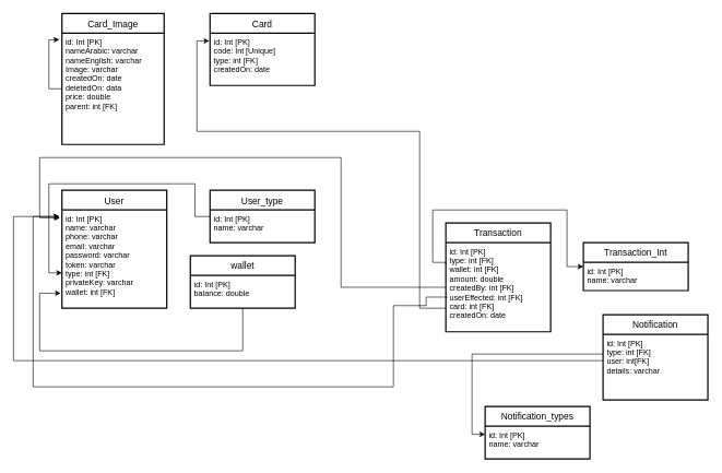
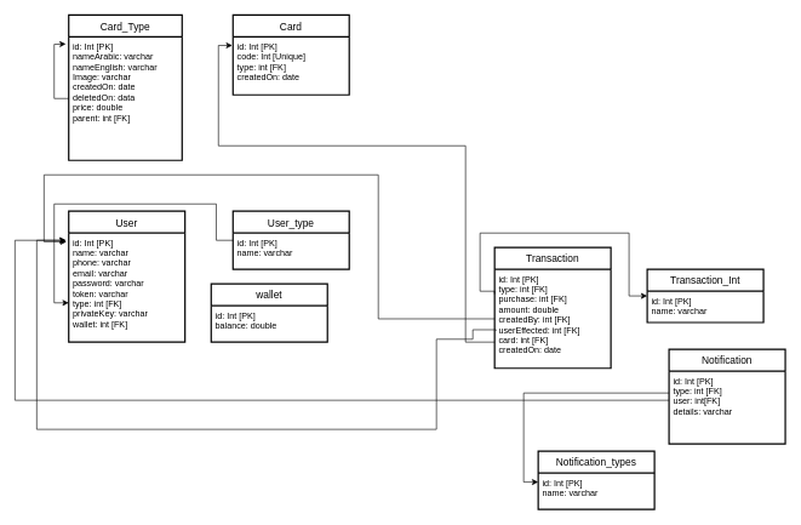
- <mxCell id="4" value="Card_Image" style="swimlane;childLayout=stackLayout;horizontal=1;startSize=30;horizontalStack=0;rounded=1;fontSize=14;fontStyle=0;strokeWidth=2;resizeParent=0;resizeLast=1;shadow=0;dashed=0;align=center;arcSize=0;" parent="1" vertex="1"><mxGeometry x="94" y="20" width="156" height="200" as="geometry"><mxRectangle x="40" y="90" width="60" height="30" as="alternateBounds" /></mxGeometry></mxCell>
+ <mxCell id="4" value="Card_Type" style="swimlane;childLayout=stackLayout;horizontal=1;startSize=30;horizontalStack=0;rounded=1;fontSize=14;fontStyle=0;strokeWidth=2;resizeParent=0;resizeLast=1;shadow=0;dashed=0;align=center;arcSize=0;" parent="1" vertex="1"><mxGeometry x="94" y="20" width="156" height="200" as="geometry"><mxRectangle x="40" y="90" width="60" height="30" as="alternateBounds" /></mxGeometry></mxCell>
- <mxCell id="16" value="id: Int [PK]&#10;type: int [FK]&#10;wallet: int [FK]&#10;amount: double&#10;createdBy: int [FK]&#10;userEffected: int [FK]&#10;card: int [FK]&#10;createdOn: date" style="align=left;strokeColor=none;fillColor=none;spacingLeft=4;fontSize=12;verticalAlign=top;resizable=0;rotatable=0;part=1;" parent="15" vertex="1"><mxGeometry y="30" width="160" height="136" as="geometry" /></mxCell>
+ <mxCell id="16" value="id: Int [PK]&#10;type: int [FK]&#10;purchase: int [FK]&#10;amount: double&#10;createdBy: int [FK]&#10;userEffected: int [FK]&#10;card: int [FK]&#10;createdOn: date" style="align=left;strokeColor=none;fillColor=none;spacingLeft=4;fontSize=12;verticalAlign=top;resizable=0;rotatable=0;part=1;" parent="15" vertex="1"><mxGeometry y="30" width="160" height="136" as="geometry" /></mxCell>
- <mxCell id="13" style="edgeStyle=orthogonalEdgeStyle;rounded=0;orthogonalLoop=1;jettySize=auto;html=1;entryX=-0.012;entryY=0.847;entryDx=0;entryDy=0;entryPerimeter=0;" parent="1" source="12" target="7" edge="1"><mxGeometry relative="1" as="geometry"><Array as="points"><mxPoint x="60" y="535" /><mxPoint x="60" y="447" /></Array></mxGeometry></mxCell>
